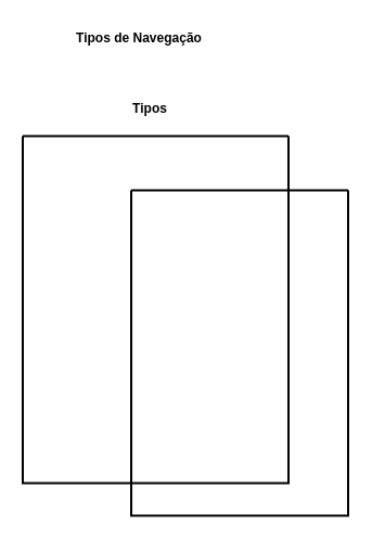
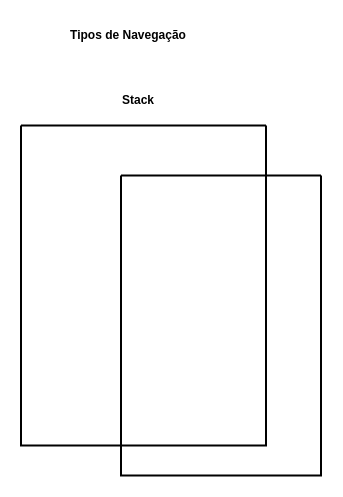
- <mxCell id="3" value="&lt;b&gt;Tipos&lt;/b&gt;" style="text;html=1;align=center;verticalAlign=middle;whiteSpace=wrap;rounded=0;" vertex="1" parent="1"><mxGeometry x="108" y="85" width="60" height="30" as="geometry" /></mxCell>
+ <mxCell id="3" value="&lt;b&gt;Stack&lt;/b&gt;" style="text;html=1;align=center;verticalAlign=middle;whiteSpace=wrap;rounded=0;" vertex="1" parent="1"><mxGeometry x="108" y="85" width="60" height="30" as="geometry" /></mxCell>
